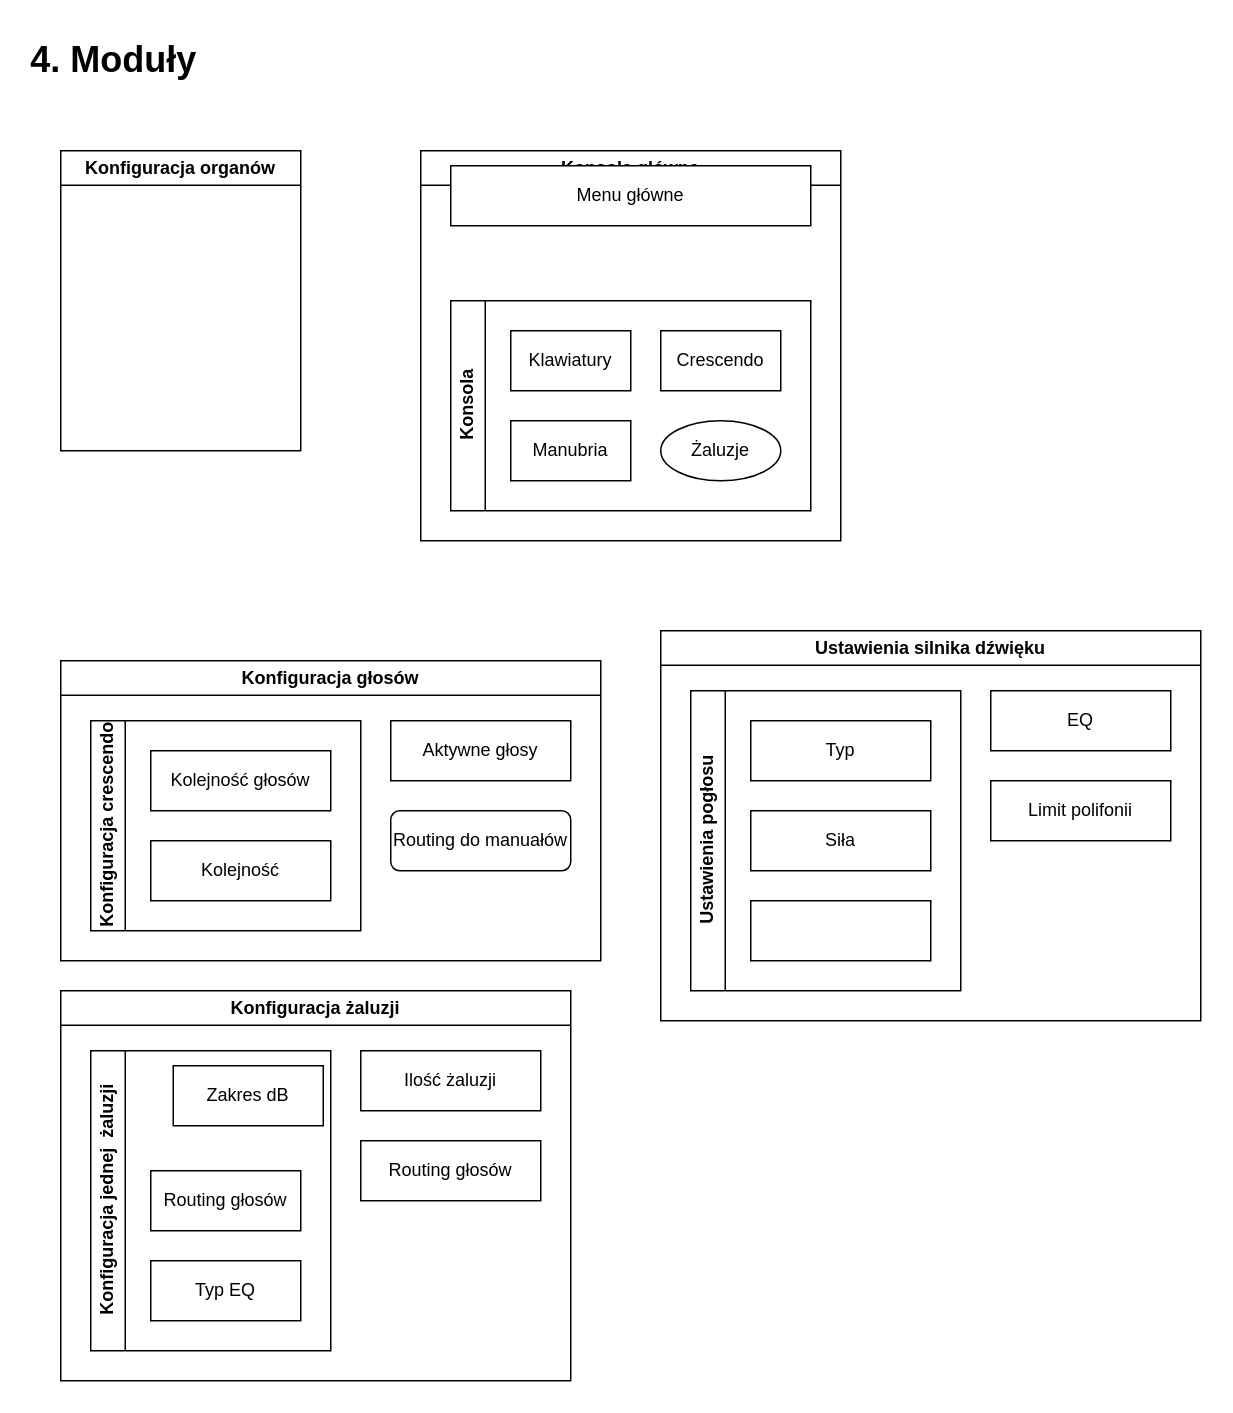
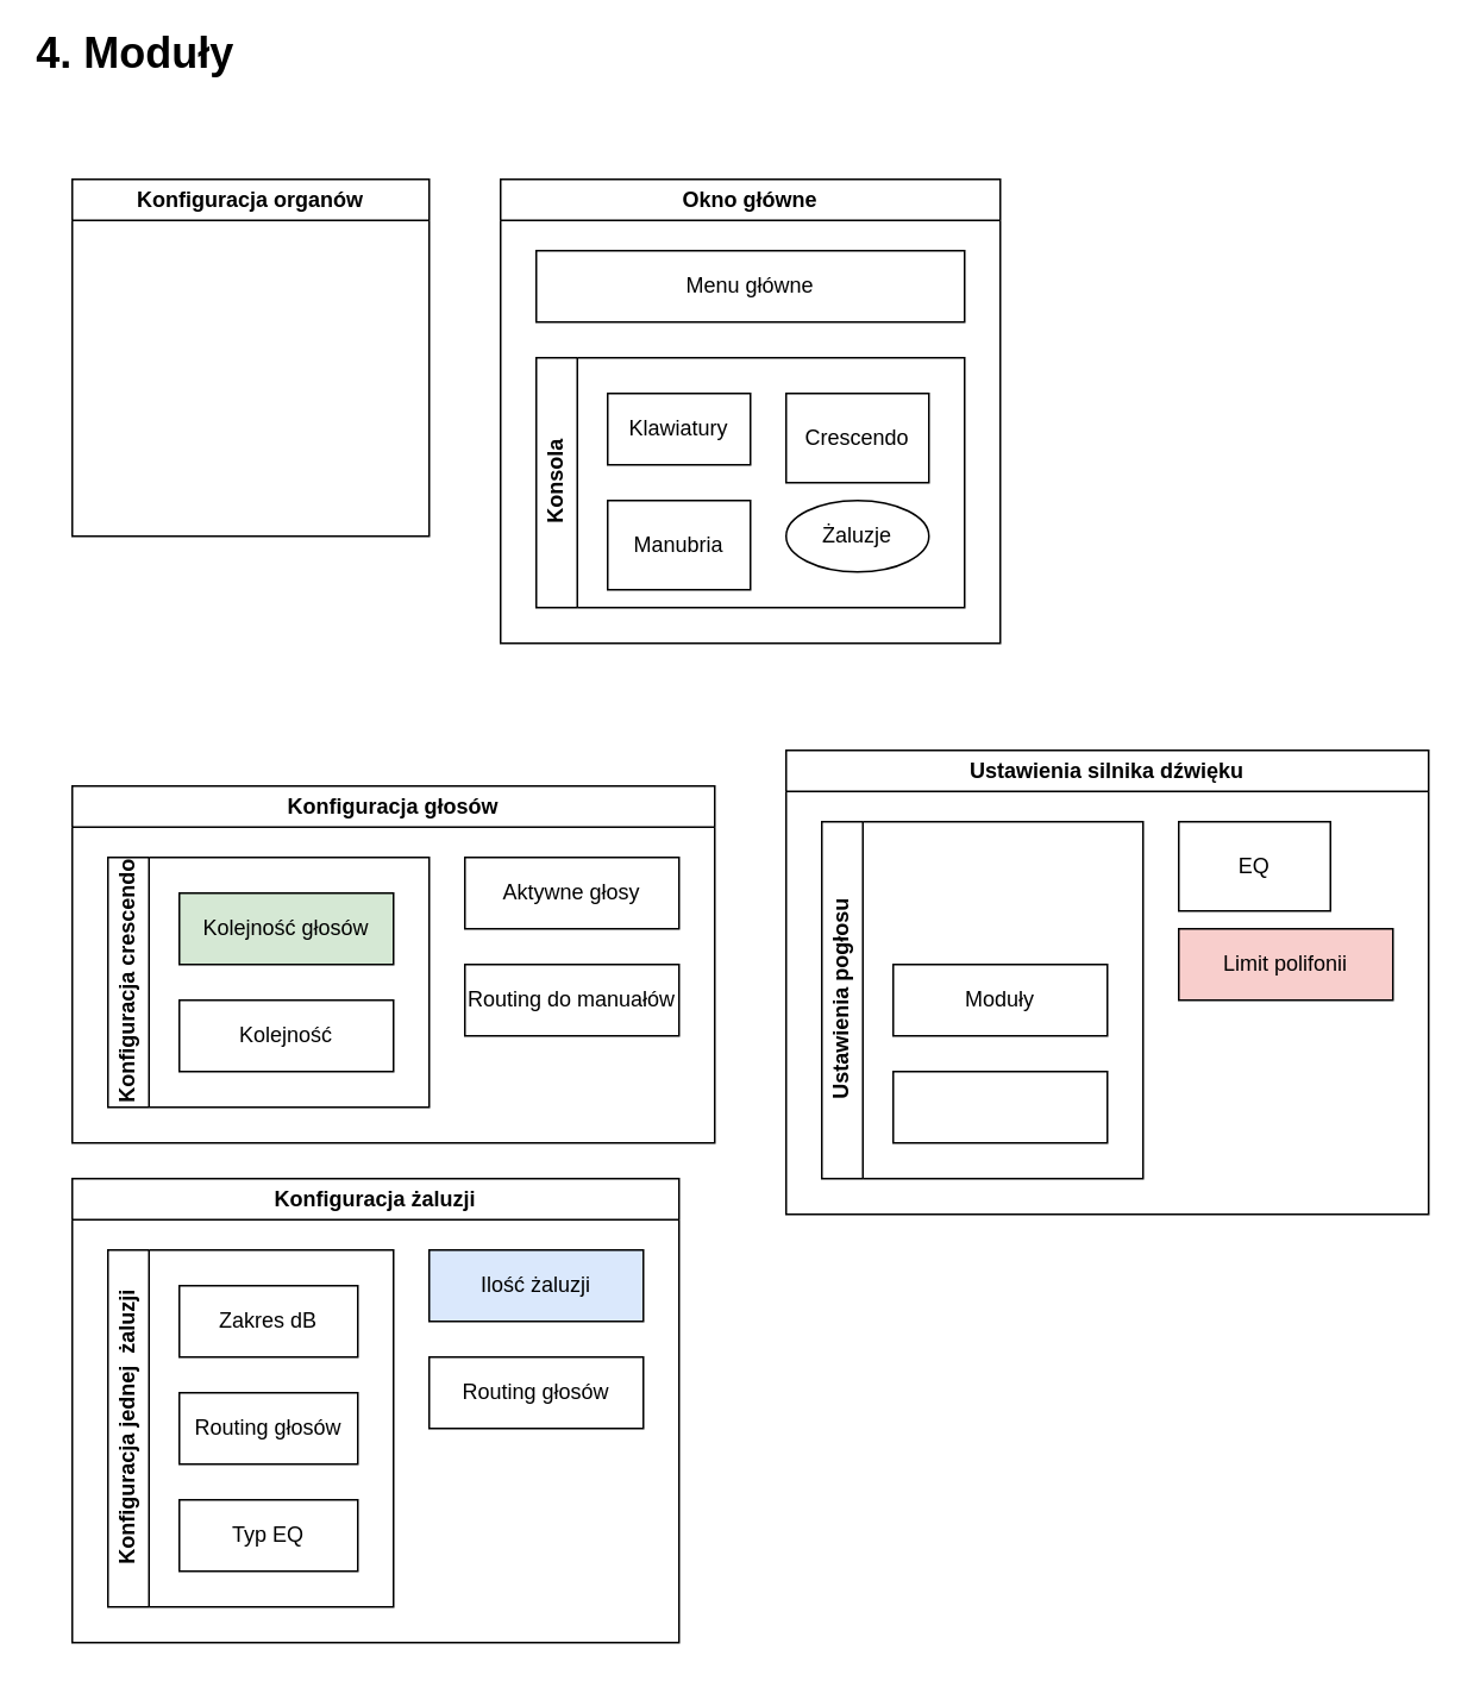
- <mxCell id="2" value="4. Moduły" style="text;strokeColor=none;fillColor=none;html=1;fontSize=24;fontStyle=1;verticalAlign=middle;align=center;" vertex="1" parent="1"><mxGeometry x="20" width="110" height="40" as="geometry" y="20" /></mxCell>
+ <mxCell id="2" value="4. Moduły" style="text;strokeColor=none;fillColor=none;html=1;fontSize=24;fontStyle=1;verticalAlign=middle;align=center;" vertex="1" parent="1"><mxGeometry x="20" y="10" width="110" height="40" as="geometry" /></mxCell>
- <mxCell id="3" value="Konsola główne" style="swimlane;whiteSpace=wrap;html=1;" vertex="1" parent="1"><mxGeometry x="280" y="100" width="280" height="260" as="geometry" /></mxCell>
+ <mxCell id="3" value="Okno główne" style="swimlane;whiteSpace=wrap;html=1;" vertex="1" parent="1"><mxGeometry x="280" y="100" width="280" height="260" as="geometry" /></mxCell>
- <mxCell id="4" value="Menu główne" style="rounded=0;whiteSpace=wrap;html=1;" vertex="1" parent="3"><mxGeometry x="20" y="10" width="240" height="40" as="geometry" /></mxCell>
+ <mxCell id="4" value="Menu główne" style="rounded=0;whiteSpace=wrap;html=1;" vertex="1" parent="3"><mxGeometry x="20" y="40" width="240" height="40" as="geometry" /></mxCell>
- <mxCell id="10" value="Konfiguracja organów" style="swimlane;whiteSpace=wrap;html=1;startSize=23;" vertex="1" parent="1"><mxGeometry x="40" y="100" width="160" height="200" as="geometry" /></mxCell>
+ <mxCell id="10" value="Konfiguracja organów" style="swimlane;whiteSpace=wrap;html=1;startSize=23;" vertex="1" parent="1"><mxGeometry x="40" y="100" width="200" height="200" as="geometry" /></mxCell>
- <mxCell id="9" value="Crescendo" style="rounded=0;whiteSpace=wrap;html=1;" vertex="1" parent="5"><mxGeometry x="140" y="20" width="80" height="40" as="geometry" /></mxCell>
+ <mxCell id="9" value="Crescendo" style="rounded=0;whiteSpace=wrap;html=1;" vertex="1" parent="5"><mxGeometry x="140" y="20" width="80" height="50" as="geometry" /></mxCell>
- <mxCell id="7" value="Manubria" style="rounded=0;whiteSpace=wrap;html=1;" vertex="1" parent="5"><mxGeometry x="40" y="80" width="80" height="40" as="geometry" /></mxCell>
+ <mxCell id="7" value="Manubria" style="rounded=0;whiteSpace=wrap;html=1;" vertex="1" parent="5"><mxGeometry x="40" y="80" width="80" height="50" as="geometry" /></mxCell>
- <mxCell id="22" value="EQ" style="rounded=0;whiteSpace=wrap;html=1;" vertex="1" parent="17"><mxGeometry x="220" y="40" width="120" height="40" as="geometry" /></mxCell>
+ <mxCell id="22" value="EQ" style="rounded=0;whiteSpace=wrap;html=1;" vertex="1" parent="17"><mxGeometry x="220" y="40" width="85" height="50" as="geometry" /></mxCell>
- <mxCell id="19" value="Typ" style="rounded=0;whiteSpace=wrap;html=1;" vertex="1" parent="18"><mxGeometry x="40" y="20" width="120" height="40" as="geometry" /></mxCell>
- <mxCell id="13" value="Kolejność głosów" style="rounded=0;whiteSpace=wrap;html=1;" vertex="1" parent="12"><mxGeometry x="40" y="20" width="120" height="40" as="geometry" /></mxCell>
+ <mxCell id="13" value="Kolejność głosów" style="rounded=0;whiteSpace=wrap;html=1;fillColor=#d5e8d4;" vertex="1" parent="12"><mxGeometry x="40" y="20" width="120" height="40" as="geometry" /></mxCell>
- <mxCell id="23" value="Limit polifonii" style="rounded=0;whiteSpace=wrap;html=1;" vertex="1" parent="17"><mxGeometry x="220" y="100" width="120" height="40" as="geometry" /></mxCell>
+ <mxCell id="23" value="Limit polifonii" style="rounded=0;whiteSpace=wrap;html=1;fillColor=#f8cecc;" vertex="1" parent="17"><mxGeometry x="220" y="100" width="120" height="40" as="geometry" /></mxCell>
- <mxCell id="16" value="Routing do manuałów" style="whiteSpace=wrap;html=1;rounded=1;" vertex="1" parent="11"><mxGeometry x="220" y="100" width="120" height="40" as="geometry" /></mxCell>
+ <mxCell id="16" value="Routing do manuałów" style="rounded=0;whiteSpace=wrap;html=1;" vertex="1" parent="11"><mxGeometry x="220" y="100" width="120" height="40" as="geometry" /></mxCell>
- <mxCell id="20" value="Siła" style="rounded=0;whiteSpace=wrap;html=1;" vertex="1" parent="18"><mxGeometry x="40" y="80" width="120" height="40" as="geometry" /></mxCell>
+ <mxCell id="20" value="Moduły" style="rounded=0;whiteSpace=wrap;html=1;" vertex="1" parent="18"><mxGeometry x="40" y="80" width="120" height="40" as="geometry" /></mxCell>
- <mxCell id="25" value="Ilość żaluzji" style="rounded=0;whiteSpace=wrap;html=1;" vertex="1" parent="24"><mxGeometry x="200" y="40" width="120" height="40" as="geometry" /></mxCell>
+ <mxCell id="25" value="Ilość żaluzji" style="rounded=0;whiteSpace=wrap;html=1;fillColor=#dae8fc;" vertex="1" parent="24"><mxGeometry x="200" y="40" width="120" height="40" as="geometry" /></mxCell>
- <mxCell id="28" value="Zakres dB" style="rounded=0;whiteSpace=wrap;html=1;" vertex="1" parent="27"><mxGeometry x="55" y="10" width="100" height="40" as="geometry" /></mxCell>
+ <mxCell id="28" value="Zakres dB" style="rounded=0;whiteSpace=wrap;html=1;" vertex="1" parent="27"><mxGeometry x="40" y="20" width="100" height="40" as="geometry" /></mxCell>
